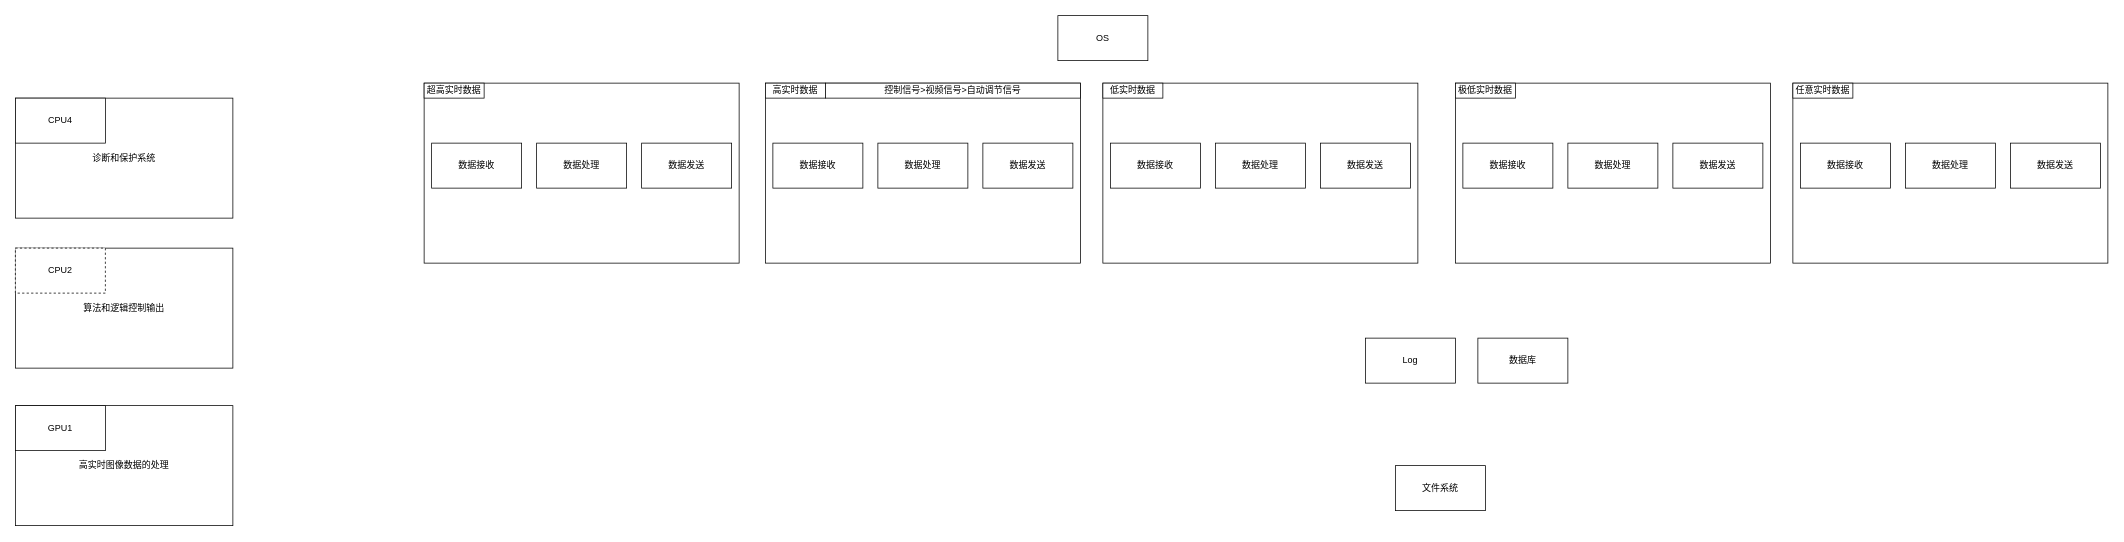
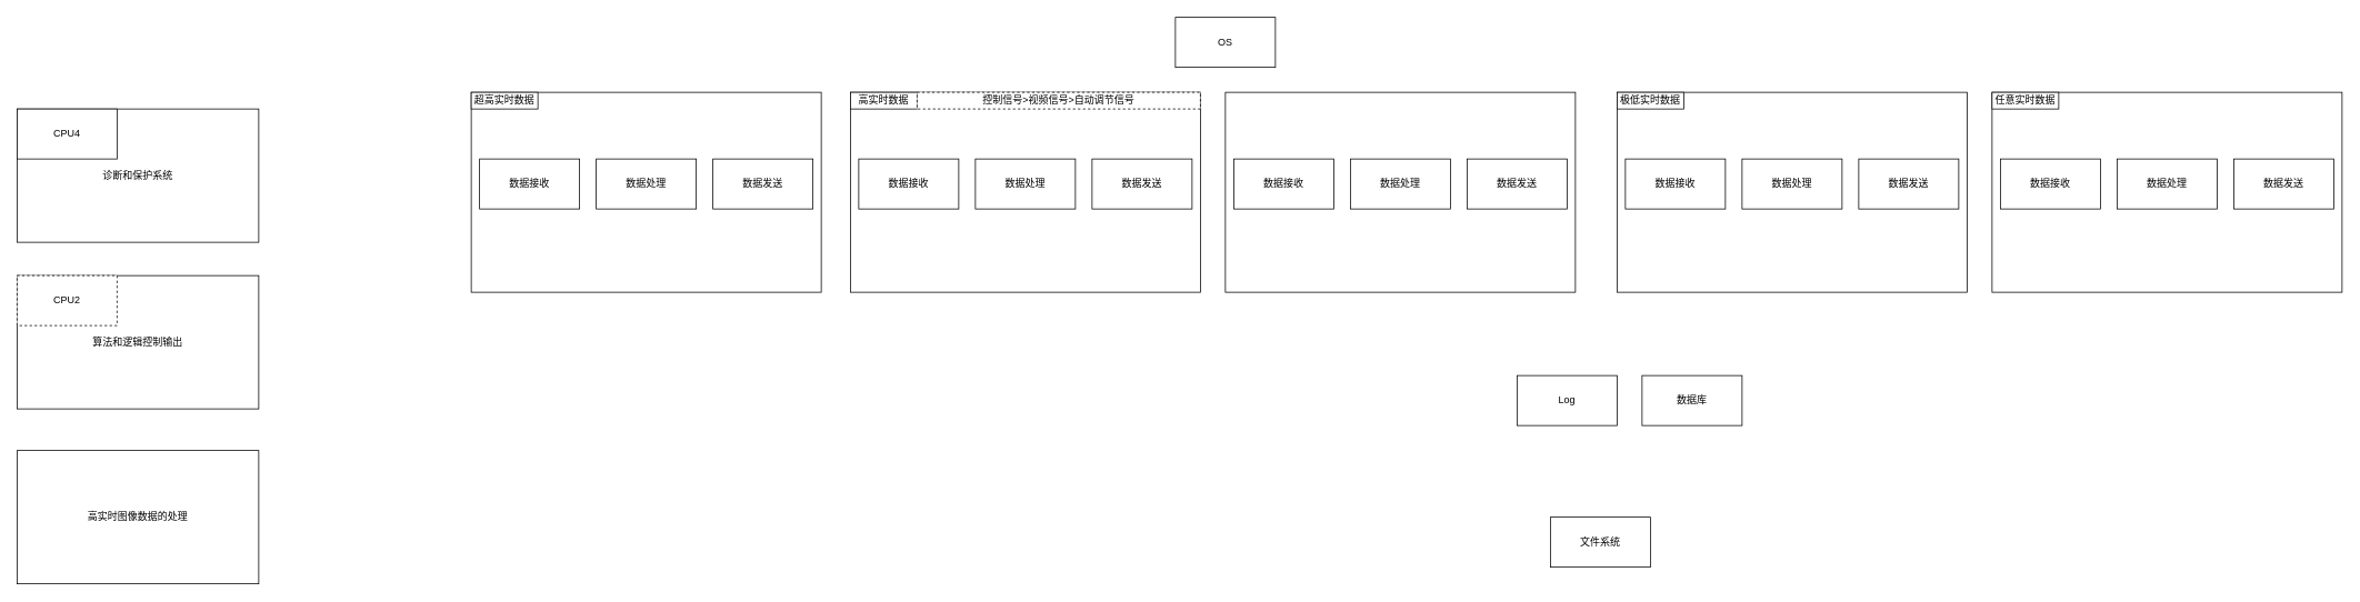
- <mxCell id="31" value="控制信号&amp;gt;视频信号&amp;gt;自动调节信号" style="rounded=0;whiteSpace=wrap;html=1;" vertex="1" parent="1"><mxGeometry x="1100" y="110" width="340" height="20" as="geometry" /></mxCell>
+ <mxCell id="31" value="控制信号&amp;gt;视频信号&amp;gt;自动调节信号" style="rounded=0;whiteSpace=wrap;html=1;dashed=1;" vertex="1" parent="1"><mxGeometry x="1100" y="110" width="340" height="20" as="geometry" /></mxCell>
- <mxCell id="15" value="低实时数据" style="rounded=0;whiteSpace=wrap;html=1;" vertex="1" parent="1"><mxGeometry x="1470" y="110" width="80" height="20" as="geometry" /></mxCell>
- <mxCell id="35" value="GPU1" style="rounded=0;whiteSpace=wrap;html=1;" vertex="1" parent="1"><mxGeometry x="20" y="540" width="120" height="60" as="geometry" /></mxCell>
